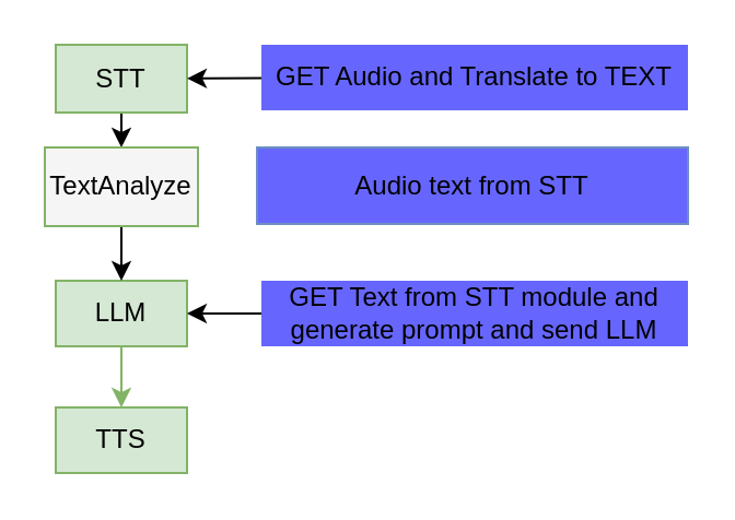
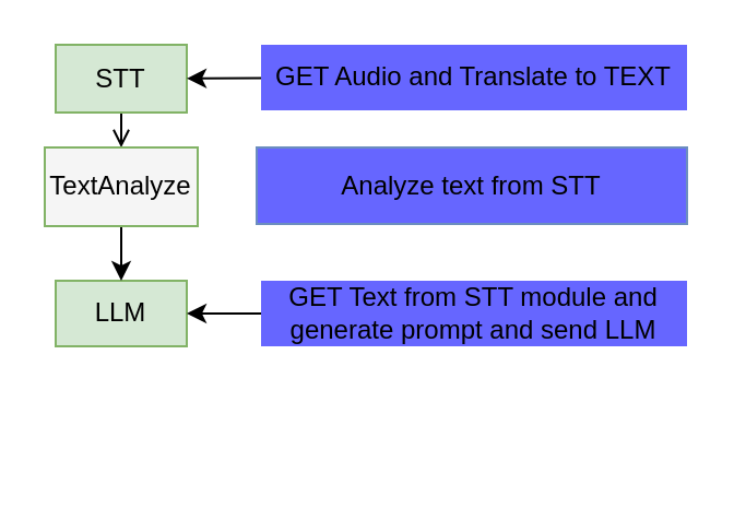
- <mxCell id="2" value="" style="edgeStyle=none;html=1;" edge="1" parent="1" source="3" target="12"><mxGeometry relative="1" as="geometry" /></mxCell>
+ <mxCell id="2" value="" style="edgeStyle=none;html=1;endArrow=open;" edge="1" parent="1" source="3" target="12"><mxGeometry relative="1" as="geometry" /></mxCell>
- <mxCell id="13" value="Audio text from STT" style="text;strokeColor=#6c8ebf;align=center;fillColor=light-dark(#6666ff, #94949b);html=1;verticalAlign=middle;whiteSpace=wrap;rounded=0;" vertex="1" parent="1"><mxGeometry x="117" y="67" width="197" height="35" as="geometry" /></mxCell>
+ <mxCell id="13" value="Analyze text from STT" style="text;strokeColor=#6c8ebf;align=center;fillColor=light-dark(#6666ff, #94949b);html=1;verticalAlign=middle;whiteSpace=wrap;rounded=0;" vertex="1" parent="1"><mxGeometry x="117" y="67" width="197" height="35" as="geometry" /></mxCell>
- <mxCell id="5" style="edgeStyle=none;html=1;fillColor=#d5e8d4;strokeColor=#82b366;" parent="1" source="6" target="4" edge="1"><mxGeometry relative="1" as="geometry" /></mxCell>
- <mxCell id="4" value="TTS" style="text;strokeColor=#82b366;align=center;fillColor=#d5e8d4;html=1;verticalAlign=middle;whiteSpace=wrap;rounded=0;" parent="1" vertex="1"><mxGeometry x="25" y="186" width="60" height="30" as="geometry" /></mxCell>
